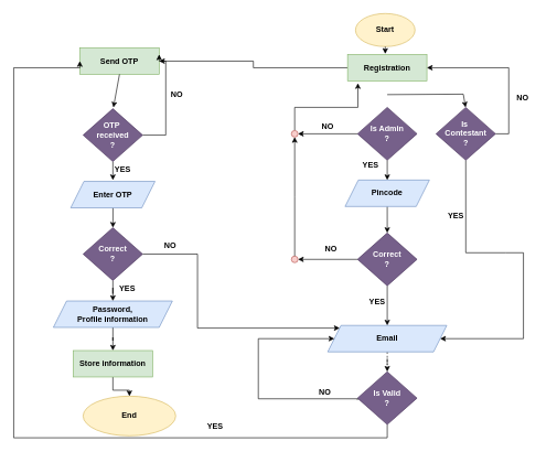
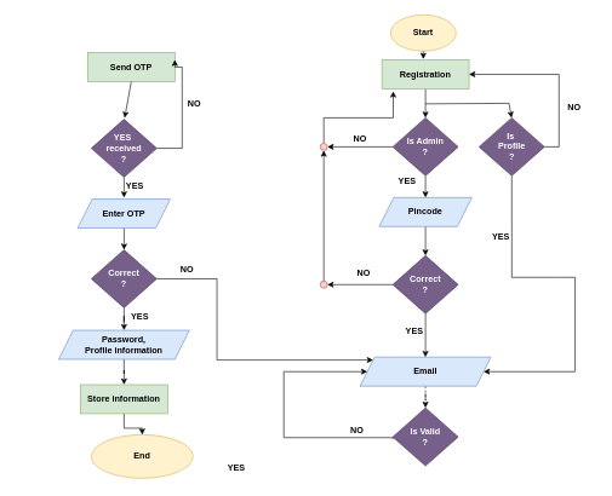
- <mxCell id="5" style="edgeStyle=orthogonalEdgeStyle;rounded=0;orthogonalLoop=1;jettySize=auto;html=1;" parent="1" source="6" target="4" edge="1"><mxGeometry relative="1" as="geometry" /></mxCell>
+ <mxCell id="5" style="edgeStyle=orthogonalEdgeStyle;rounded=0;orthogonalLoop=1;jettySize=auto;html=1;entryX=0.5;entryY=0;entryDx=0;entryDy=0;" parent="1" source="6" target="13" edge="1"><mxGeometry relative="1" as="geometry" /></mxCell>
- <mxCell id="16" value="&lt;b&gt;Is&amp;nbsp;&lt;/b&gt;&lt;div&gt;&lt;b&gt;Contestant&lt;/b&gt;&lt;div&gt;&lt;b&gt;?&lt;/b&gt;&lt;/div&gt;&lt;/div&gt;" style="rhombus;whiteSpace=wrap;html=1;fillColor=#76608a;strokeColor=#432D57;fontColor=#ffffff;" parent="1" vertex="1"><mxGeometry x="658.75" y="162" width="90" height="80" as="geometry" /></mxCell>
+ <mxCell id="16" value="&lt;b&gt;Is&amp;nbsp;&lt;/b&gt;&lt;div&gt;&lt;b&gt;Profile&lt;/b&gt;&lt;div&gt;&lt;b&gt;?&lt;/b&gt;&lt;/div&gt;&lt;/div&gt;" style="rhombus;whiteSpace=wrap;html=1;fillColor=#76608a;strokeColor=#432D57;fontColor=#ffffff;" parent="1" vertex="1"><mxGeometry x="658.75" y="162" width="90" height="80" as="geometry" /></mxCell>
- <mxCell id="10" value="&lt;b&gt;OTP&amp;nbsp;&lt;/b&gt;&lt;div&gt;&lt;b&gt;received&lt;/b&gt;&lt;div&gt;&lt;b&gt;?&lt;/b&gt;&lt;/div&gt;&lt;/div&gt;" style="rhombus;whiteSpace=wrap;html=1;fillColor=#76608a;strokeColor=#432D57;fontColor=#ffffff;" parent="1" vertex="1"><mxGeometry x="125" y="164" width="90" height="80" as="geometry" /></mxCell>
+ <mxCell id="10" value="&lt;b&gt;YES&amp;nbsp;&lt;/b&gt;&lt;div&gt;&lt;b&gt;received&lt;/b&gt;&lt;div&gt;&lt;b&gt;?&lt;/b&gt;&lt;/div&gt;&lt;/div&gt;" style="rhombus;whiteSpace=wrap;html=1;fillColor=#76608a;strokeColor=#432D57;fontColor=#ffffff;" parent="1" vertex="1"><mxGeometry x="125" y="164" width="90" height="80" as="geometry" /></mxCell>
- <mxCell id="23" style="edgeStyle=orthogonalEdgeStyle;rounded=0;orthogonalLoop=1;jettySize=auto;html=1;exitX=0.5;exitY=1;exitDx=0;exitDy=0;entryX=0;entryY=0.5;entryDx=0;entryDy=0;" parent="1" source="24" target="4" edge="1"><mxGeometry relative="1" as="geometry"><mxPoint x="30" y="92" as="targetPoint" /><Array as="points"><mxPoint x="585" y="662" /><mxPoint x="20" y="662" /><mxPoint x="20" y="102" /></Array></mxGeometry></mxCell>
